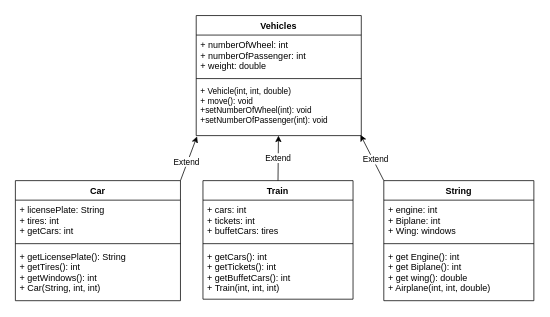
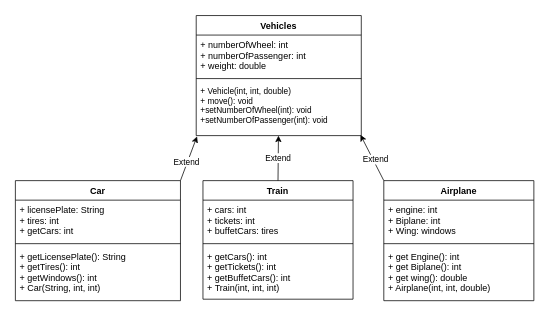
- <mxCell id="10" value="String" style="swimlane;fontStyle=1;align=center;verticalAlign=top;childLayout=stackLayout;horizontal=1;startSize=26;horizontalStack=0;resizeParent=1;resizeParentMax=0;resizeLast=0;collapsible=1;marginBottom=0;" vertex="1" parent="1"><mxGeometry x="511" y="240" width="200" height="160" as="geometry" /></mxCell>
+ <mxCell id="10" value="Airplane" style="swimlane;fontStyle=1;align=center;verticalAlign=top;childLayout=stackLayout;horizontal=1;startSize=26;horizontalStack=0;resizeParent=1;resizeParentMax=0;resizeLast=0;collapsible=1;marginBottom=0;" vertex="1" parent="1"><mxGeometry x="511" y="240" width="200" height="160" as="geometry" /></mxCell>
